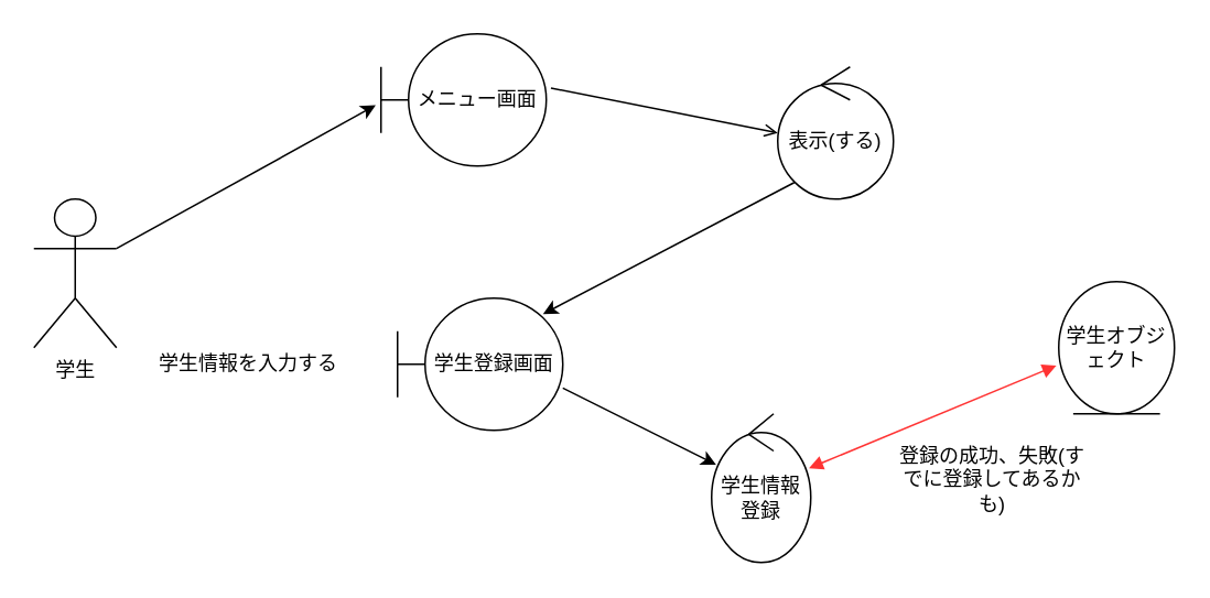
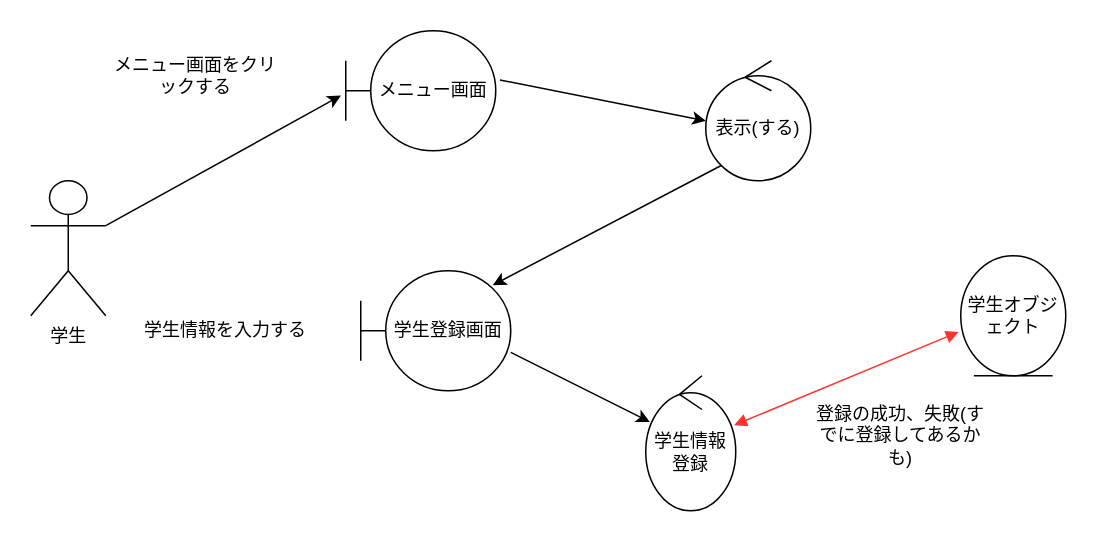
+ <mxCell id="5" value="メニュー画面をクリックする" style="rounded=0;whiteSpace=wrap;html=1;fillColor=none;strokeColor=none;" vertex="1" parent="1"><mxGeometry x="70" y="20" width="120" height="60" as="geometry" /></mxCell>
- <mxCell id="7" value="" style="endArrow=open;html=1;rounded=0;entryX=0;entryY=0.5;entryDx=0;entryDy=0;entryPerimeter=0;exitX=1.028;exitY=0.41;exitDx=0;exitDy=0;exitPerimeter=0;" edge="1" parent="1" source="3" target="6"><mxGeometry width="50" height="50" relative="1" as="geometry"><mxPoint x="190" y="337" as="sourcePoint" /><mxPoint x="347" y="250" as="targetPoint" /></mxGeometry></mxCell>
+ <mxCell id="7" value="" style="endArrow=classic;html=1;rounded=0;entryX=0;entryY=0.5;entryDx=0;entryDy=0;entryPerimeter=0;exitX=1.028;exitY=0.41;exitDx=0;exitDy=0;exitPerimeter=0;" edge="1" parent="1" source="3" target="6"><mxGeometry width="50" height="50" relative="1" as="geometry"><mxPoint x="190" y="337" as="sourcePoint" /><mxPoint x="347" y="250" as="targetPoint" /></mxGeometry></mxCell>
